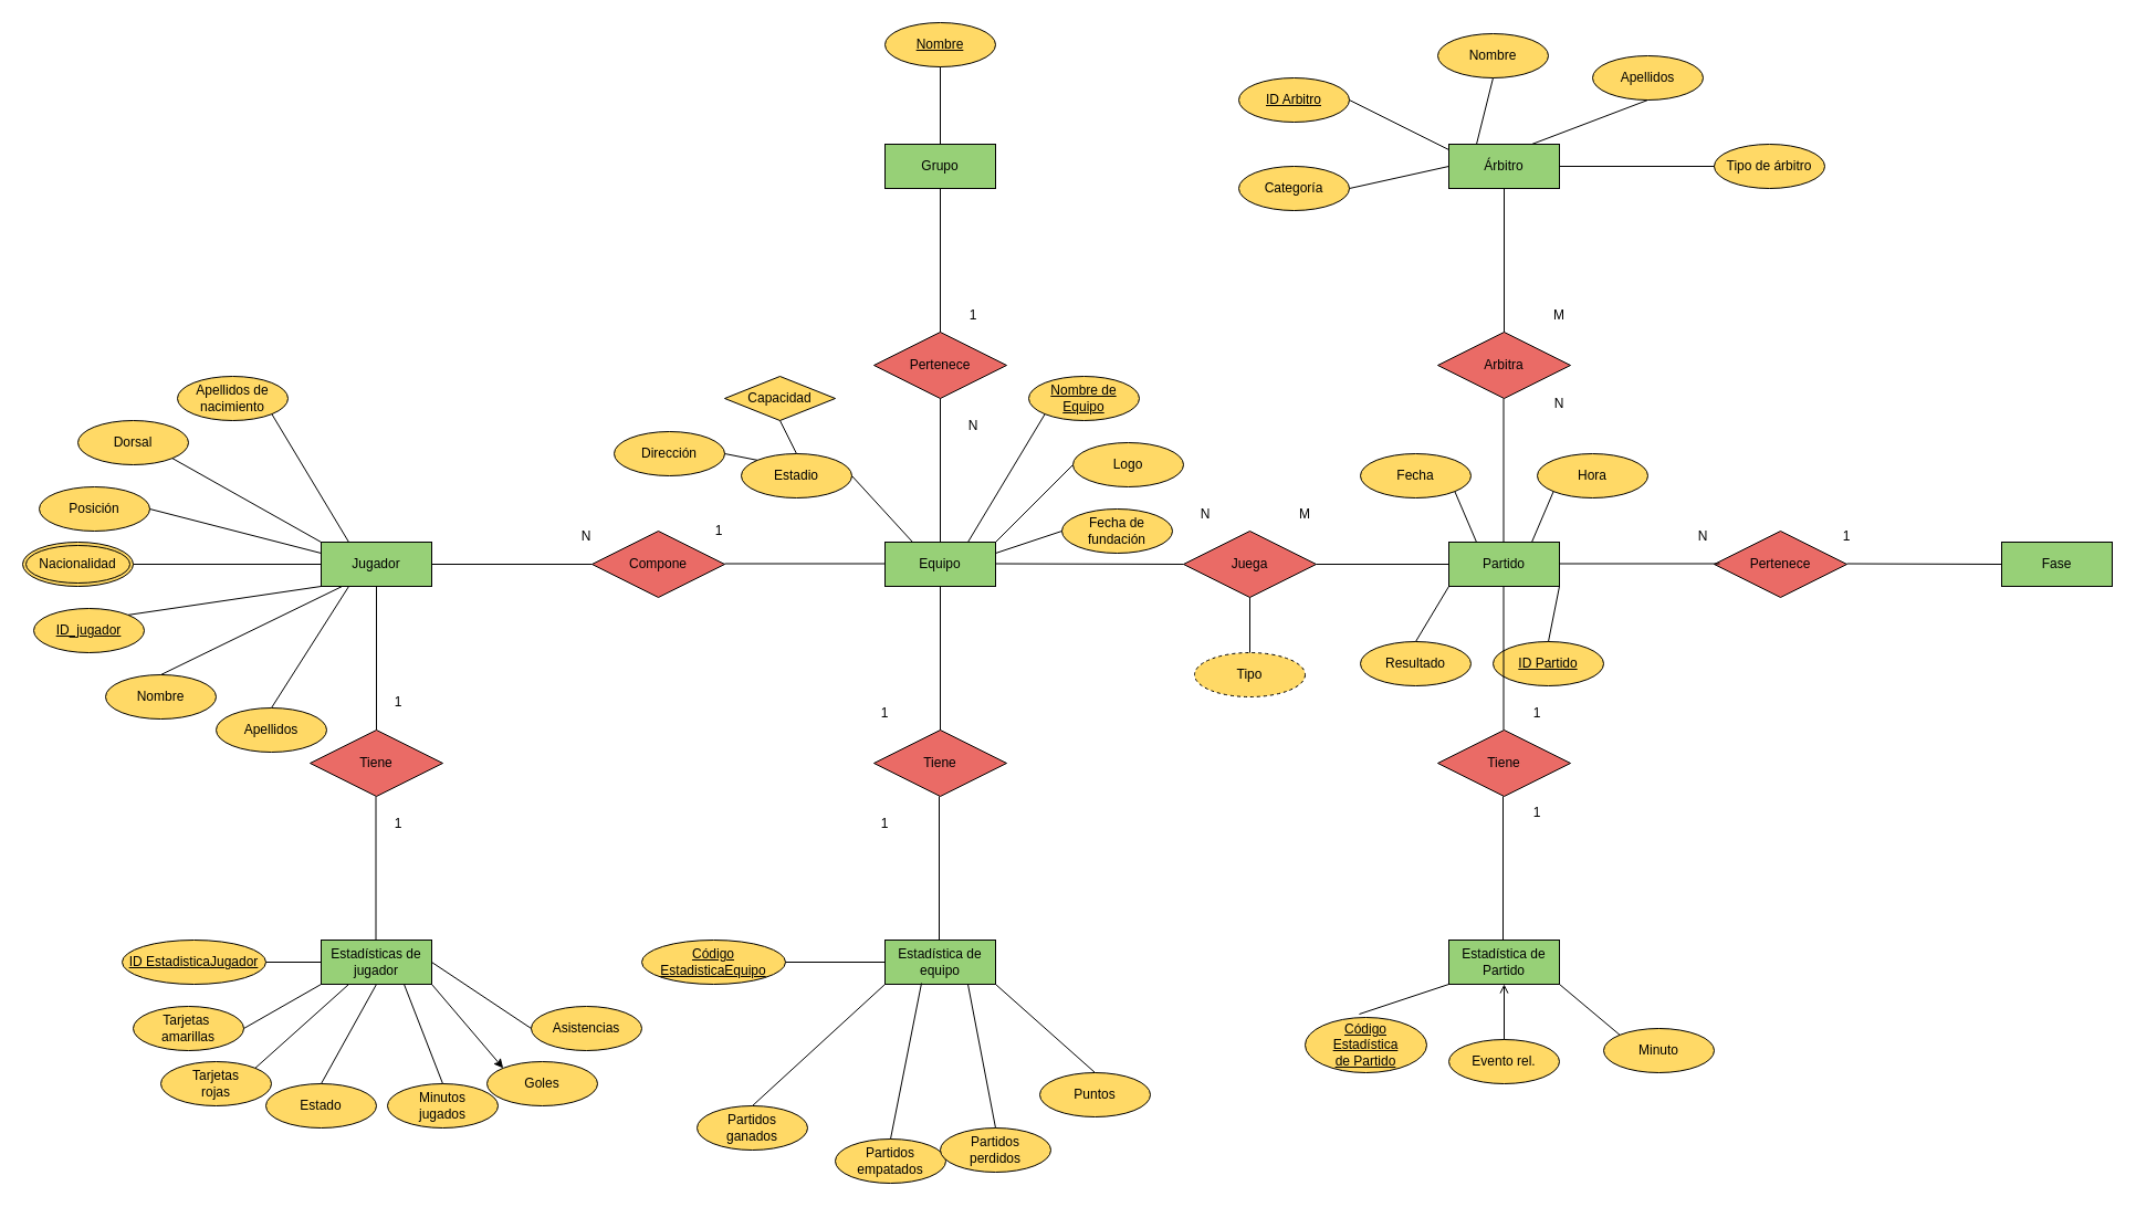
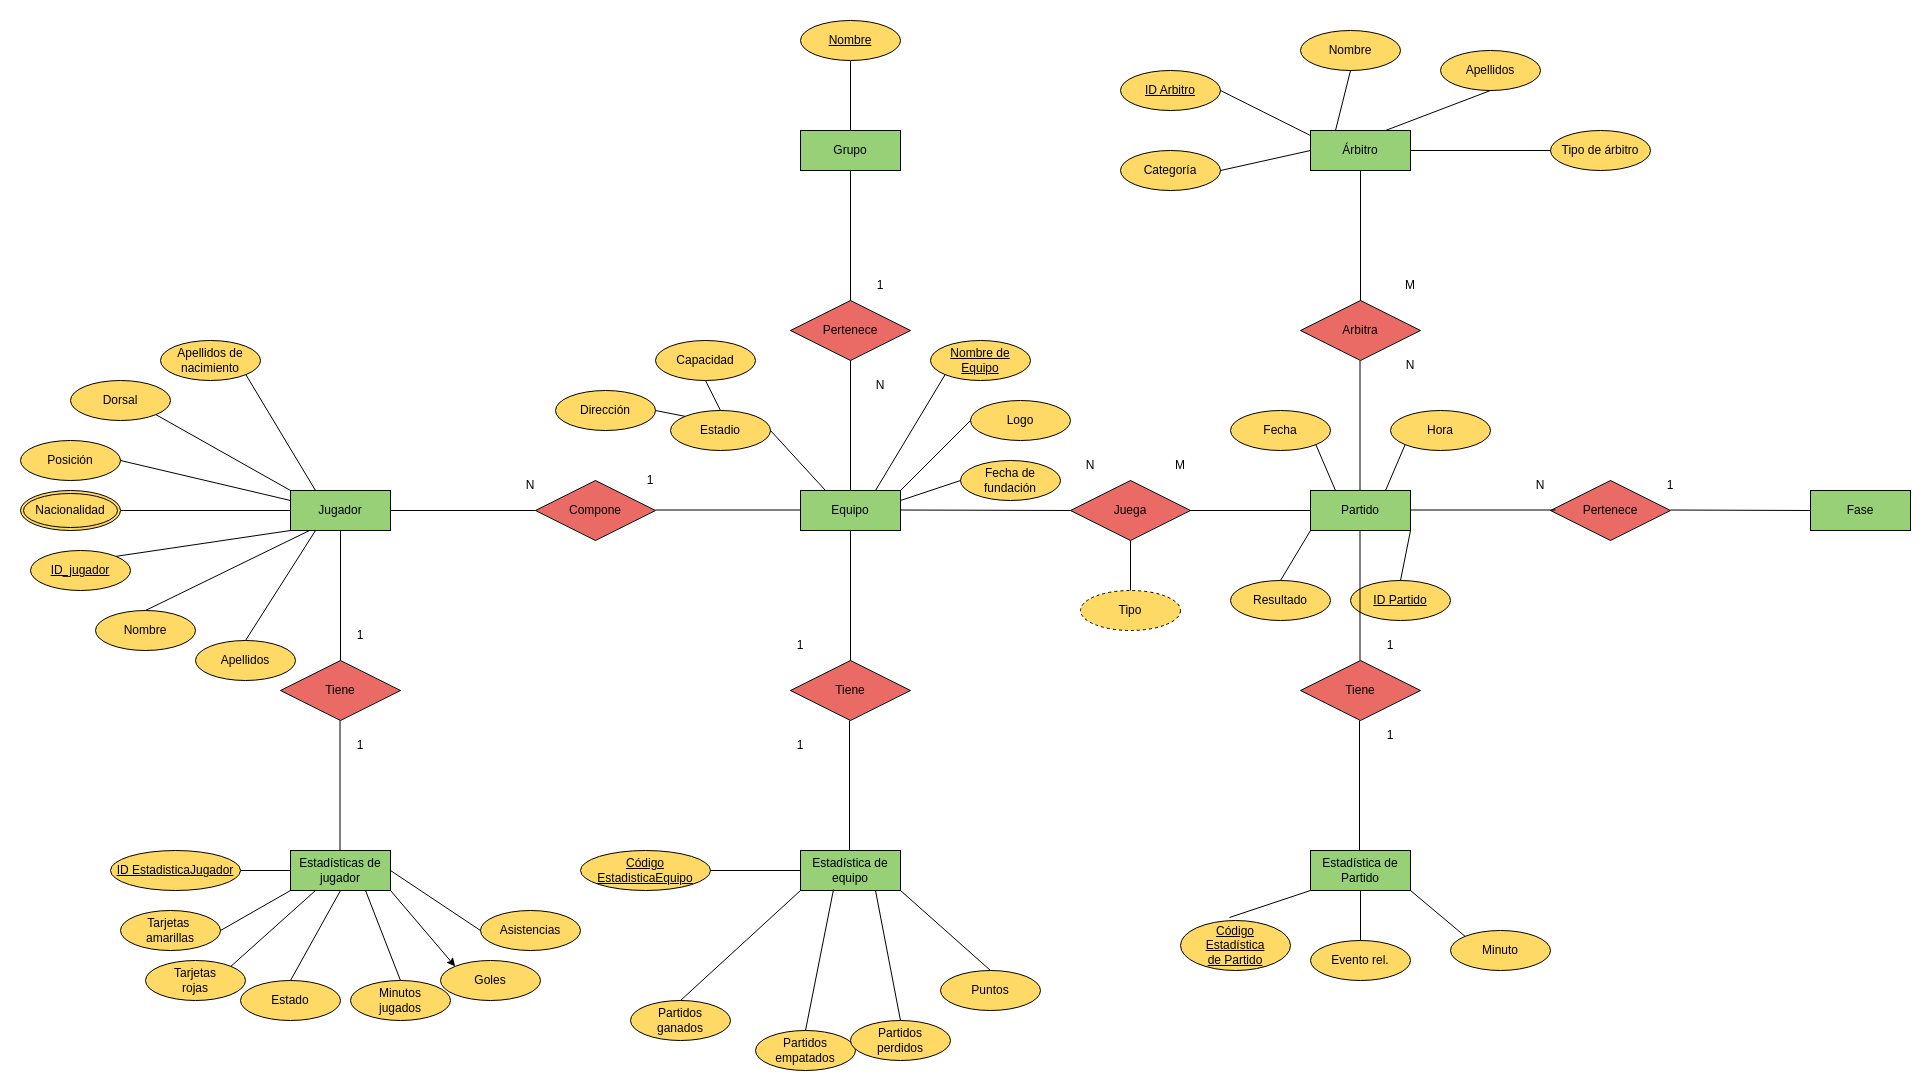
- <mxCell id="42" value="Capacidad" style="rhombus;whiteSpace=wrap;html=1;align=center;fillColor=#FFD966;" parent="1" vertex="1"><mxGeometry x="655" y="340" width="100" height="40" as="geometry" /></mxCell>
+ <mxCell id="42" value="Capacidad" style="ellipse;whiteSpace=wrap;html=1;align=center;fillColor=#FFD966;" parent="1" vertex="1"><mxGeometry x="655" y="340" width="100" height="40" as="geometry" /></mxCell>
- <mxCell id="23" value="Posición" style="ellipse;whiteSpace=wrap;html=1;align=center;fillColor=#FFD966;" parent="1" vertex="1"><mxGeometry x="35" y="440" width="100" height="40" as="geometry" /></mxCell>
+ <mxCell id="23" value="Posición" style="ellipse;whiteSpace=wrap;html=1;align=center;fillColor=#FFD966;" parent="1" vertex="1"><mxGeometry x="20" y="440" width="100" height="40" as="geometry" /></mxCell>
- <mxCell id="126" value="" style="endArrow=open;html=1;rounded=0;exitX=0.5;exitY=0;exitDx=0;exitDy=0;entryX=0.5;entryY=1;entryDx=0;entryDy=0;" parent="1" source="80" target="3" edge="1"><mxGeometry width="50" height="50" relative="1" as="geometry"><mxPoint x="1400" y="960" as="sourcePoint" /><mxPoint x="1420" y="900" as="targetPoint" /></mxGeometry></mxCell>
+ <mxCell id="126" value="" style="endArrow=none;html=1;rounded=0;exitX=0.5;exitY=0;exitDx=0;exitDy=0;entryX=0.5;entryY=1;entryDx=0;entryDy=0;" parent="1" source="80" target="3" edge="1"><mxGeometry width="50" height="50" relative="1" as="geometry"><mxPoint x="1400" y="960" as="sourcePoint" /><mxPoint x="1420" y="900" as="targetPoint" /></mxGeometry></mxCell>
